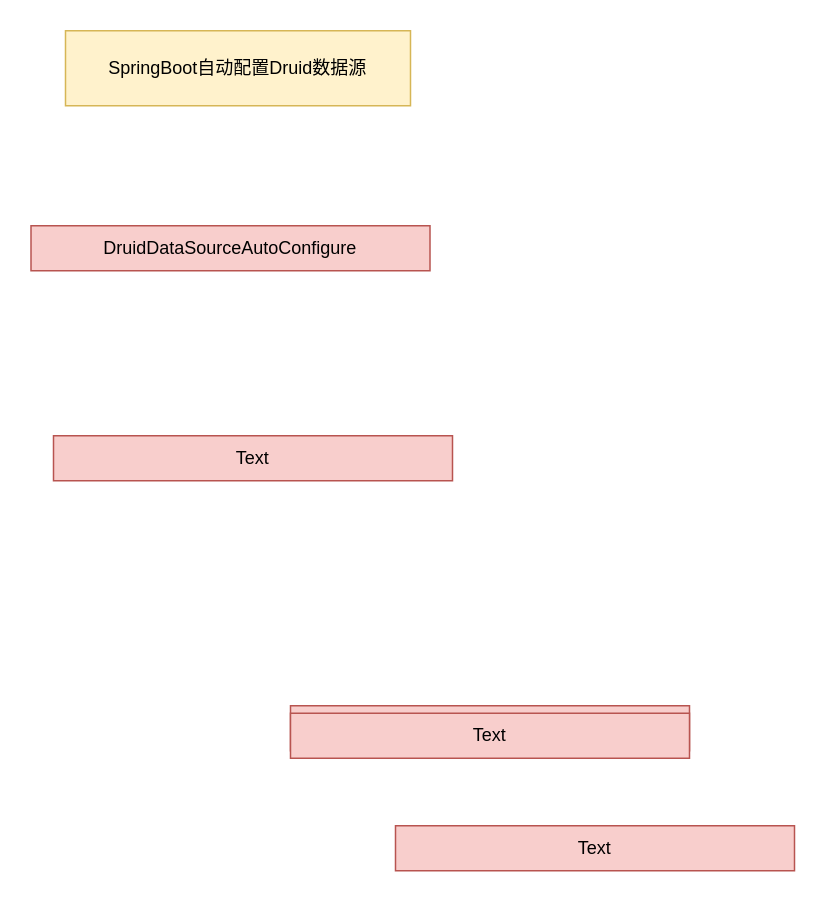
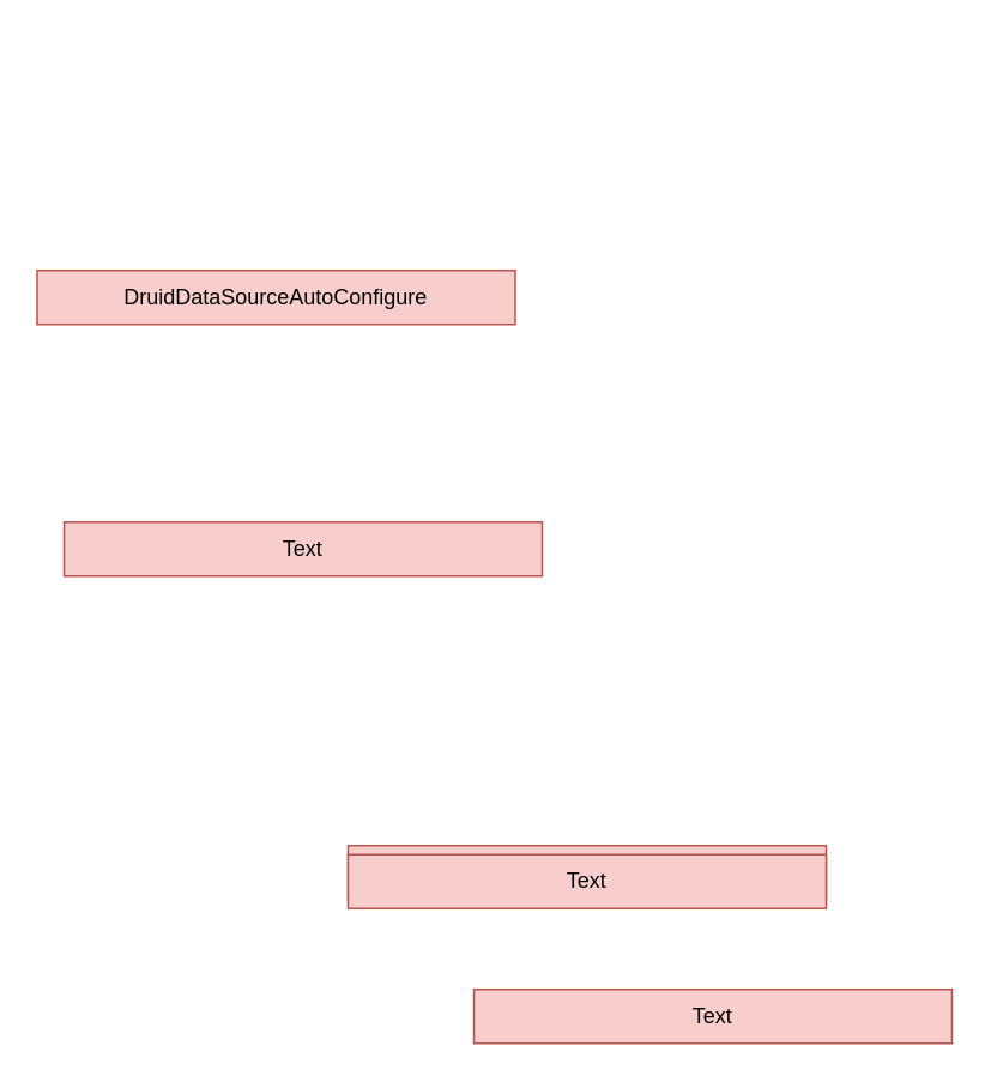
- <mxCell id="2" value="SpringBoot自动配置Druid数据源" style="text;html=1;strokeColor=#d6b656;fillColor=#fff2cc;align=center;verticalAlign=middle;whiteSpace=wrap;rounded=0;" vertex="1" parent="1"><mxGeometry x="43" y="20" width="230" height="50" as="geometry" /></mxCell>
